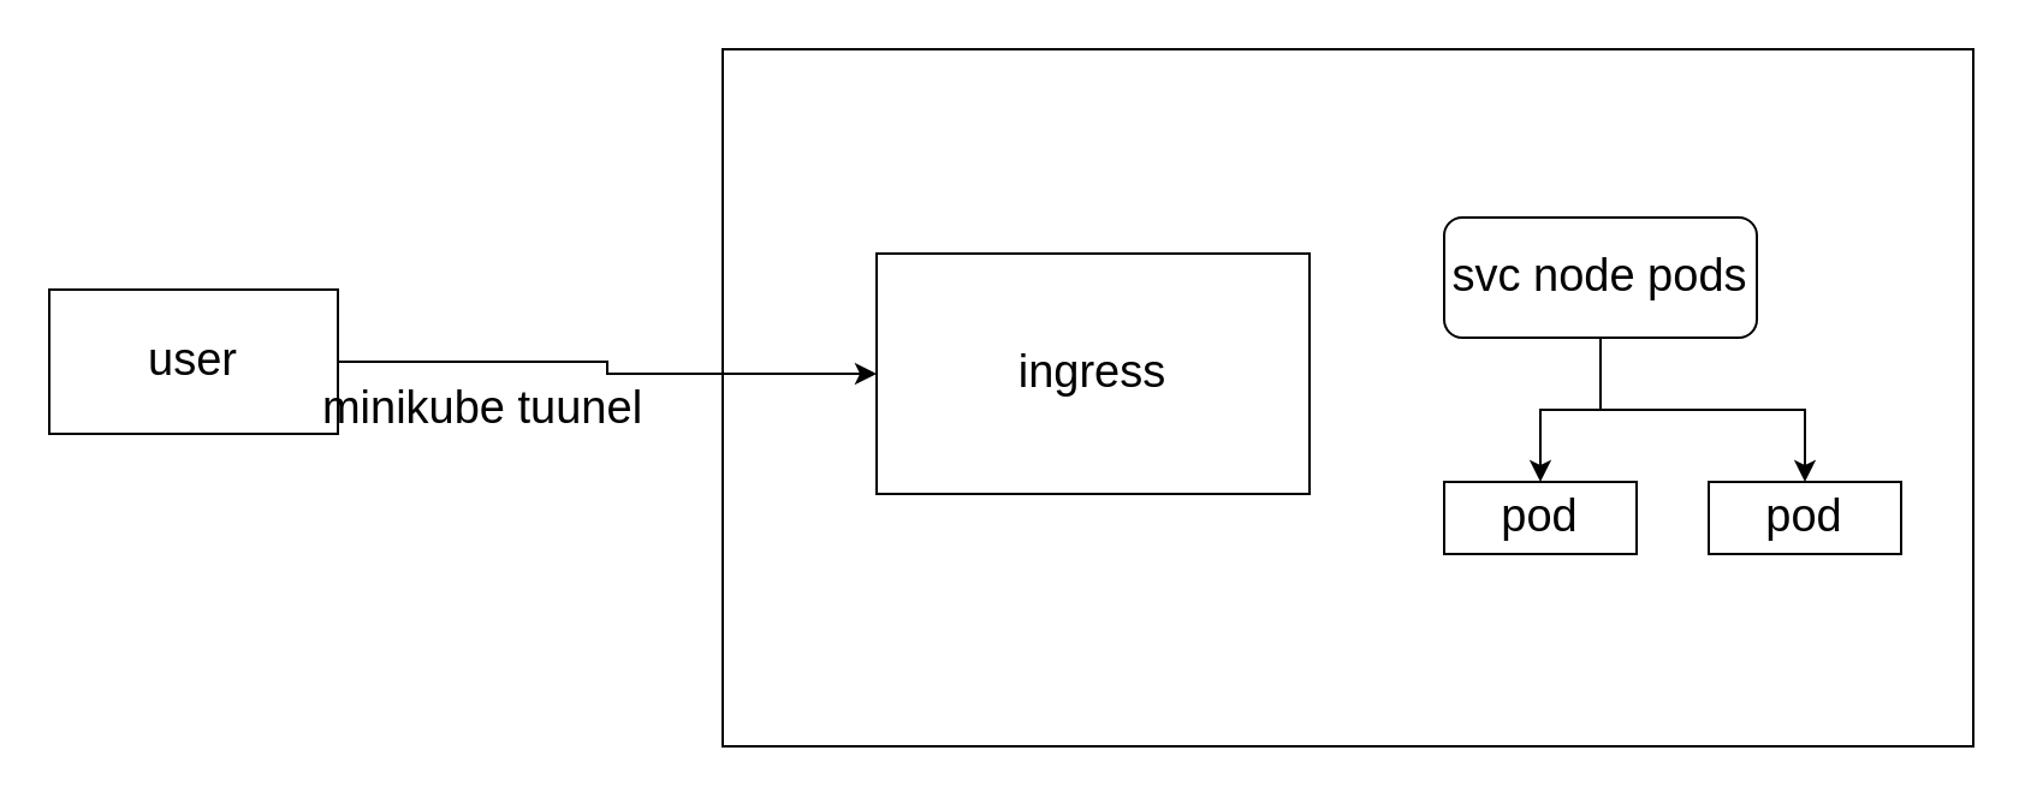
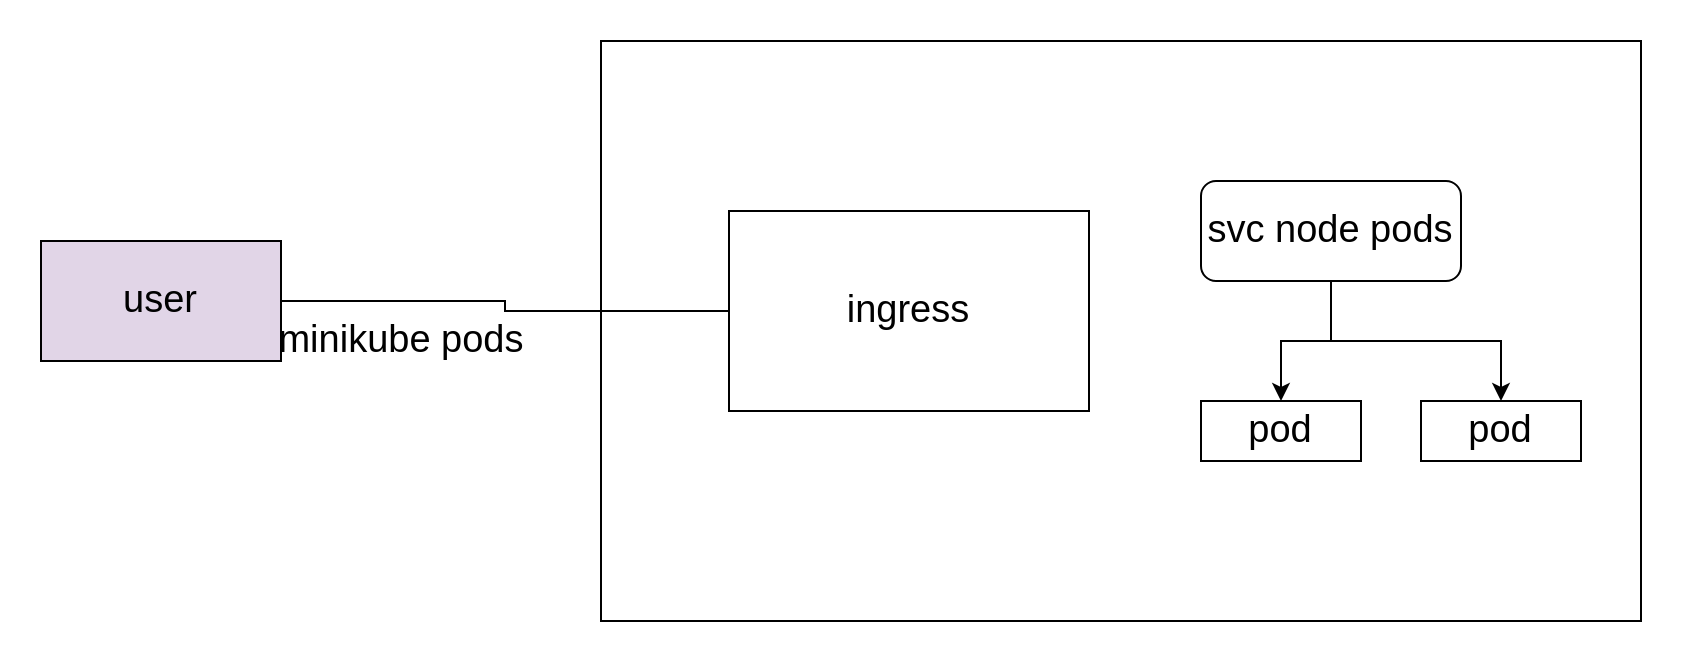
- <mxCell id="5" value="&lt;font style=&quot;font-size: 19px;&quot;&gt;user&lt;/font&gt;" style="rounded=0;whiteSpace=wrap;html=1;" vertex="1" parent="1"><mxGeometry x="20" y="120" width="120" height="60" as="geometry" /></mxCell>
+ <mxCell id="5" value="&lt;font style=&quot;font-size: 19px;&quot;&gt;user&lt;/font&gt;" style="rounded=0;whiteSpace=wrap;html=1;fillColor=#e1d5e7;" vertex="1" parent="1"><mxGeometry x="20" y="120" width="120" height="60" as="geometry" /></mxCell>
- <mxCell id="4" style="edgeStyle=orthogonalEdgeStyle;rounded=0;orthogonalLoop=1;jettySize=auto;html=1;fontSize=19;" edge="1" parent="1" source="5" target="3"><mxGeometry relative="1" as="geometry" /></mxCell>
+ <mxCell id="4" style="edgeStyle=orthogonalEdgeStyle;rounded=0;orthogonalLoop=1;jettySize=auto;html=1;fontSize=19;endArrow=none;" edge="1" parent="1" source="5" target="3"><mxGeometry relative="1" as="geometry" /></mxCell>
- <mxCell id="12" value="minikube tuunel&lt;br&gt;" style="text;html=1;align=center;verticalAlign=middle;resizable=0;points=[];autosize=1;strokeColor=none;fillColor=none;fontSize=19;" vertex="1" parent="1"><mxGeometry x="120" y="150" width="160" height="40" as="geometry" /></mxCell>
+ <mxCell id="12" value="minikube pods&lt;br&gt;" style="text;html=1;align=center;verticalAlign=middle;resizable=0;points=[];autosize=1;strokeColor=none;fillColor=none;fontSize=19;" vertex="1" parent="1"><mxGeometry x="120" y="150" width="160" height="40" as="geometry" /></mxCell>
